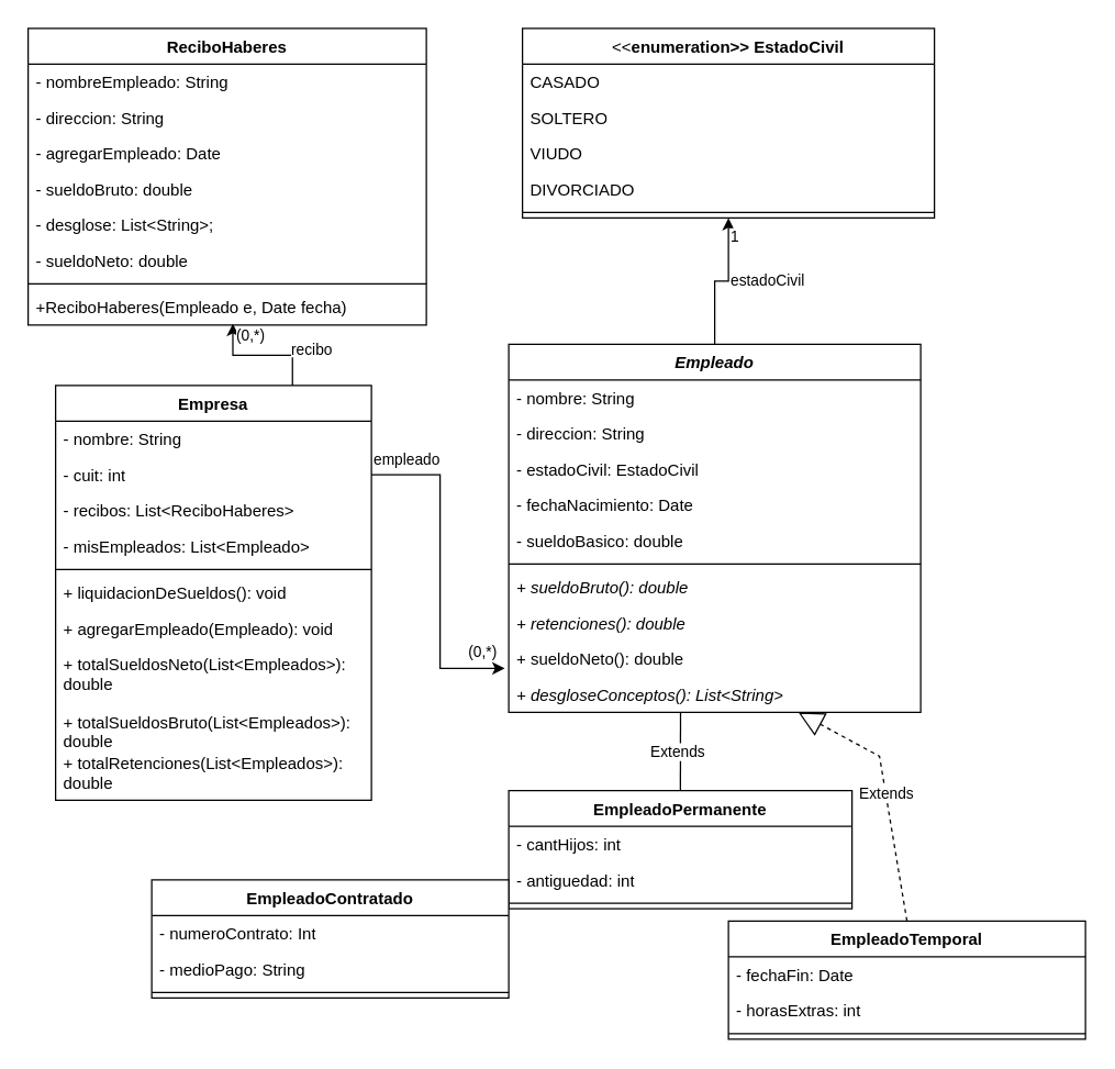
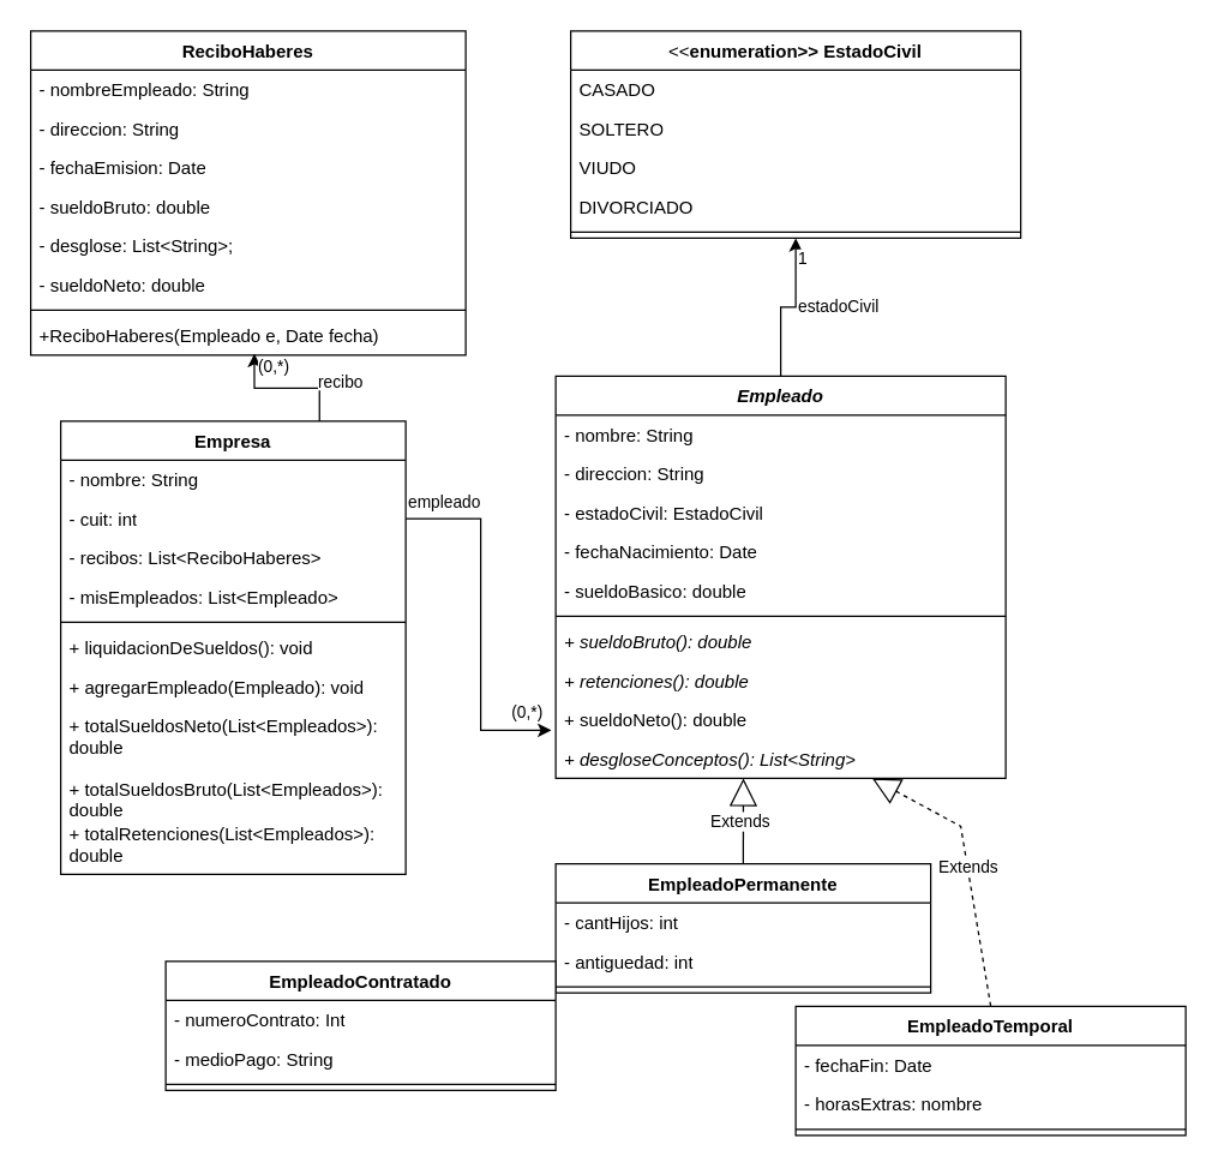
- <mxCell id="38" value="- agregarEmpleado: Date" style="text;strokeColor=none;fillColor=none;align=left;verticalAlign=top;spacingLeft=4;spacingRight=4;overflow=hidden;rotatable=0;points=[[0,0.5],[1,0.5]];portConstraint=eastwest;whiteSpace=wrap;html=1;" parent="35" vertex="1"><mxGeometry y="78" width="290" height="26" as="geometry" /></mxCell>
+ <mxCell id="38" value="- fechaEmision: Date" style="text;strokeColor=none;fillColor=none;align=left;verticalAlign=top;spacingLeft=4;spacingRight=4;overflow=hidden;rotatable=0;points=[[0,0.5],[1,0.5]];portConstraint=eastwest;whiteSpace=wrap;html=1;" parent="35" vertex="1"><mxGeometry y="78" width="290" height="26" as="geometry" /></mxCell>
- <mxCell id="33" value="Extends" style="endArrow=none;endSize=16;endFill=0;html=1;rounded=0;exitX=0.5;exitY=0;exitDx=0;exitDy=0;entryX=0.417;entryY=1;entryDx=0;entryDy=0;entryPerimeter=0;" parent="1" source="25" target="13" edge="1"><mxGeometry x="-0.001" y="2" width="160" relative="1" as="geometry"><mxPoint x="270" y="400" as="sourcePoint" /><mxPoint x="430" y="400" as="targetPoint" /><mxPoint as="offset" /></mxGeometry></mxCell>
+ <mxCell id="33" value="Extends" style="endArrow=block;endSize=16;endFill=0;html=1;rounded=0;exitX=0.5;exitY=0;exitDx=0;exitDy=0;entryX=0.417;entryY=1;entryDx=0;entryDy=0;entryPerimeter=0;" parent="1" source="25" target="13" edge="1"><mxGeometry x="-0.001" y="2" width="160" relative="1" as="geometry"><mxPoint x="270" y="400" as="sourcePoint" /><mxPoint x="430" y="400" as="targetPoint" /><mxPoint as="offset" /></mxGeometry></mxCell>
- <mxCell id="31" value="- horasExtras: int" style="text;strokeColor=none;fillColor=none;align=left;verticalAlign=top;spacingLeft=4;spacingRight=4;overflow=hidden;rotatable=0;points=[[0,0.5],[1,0.5]];portConstraint=eastwest;whiteSpace=wrap;html=1;" parent="29" vertex="1"><mxGeometry y="52" width="260" height="26" as="geometry" /></mxCell>
+ <mxCell id="31" value="- horasExtras: nombre" style="text;strokeColor=none;fillColor=none;align=left;verticalAlign=top;spacingLeft=4;spacingRight=4;overflow=hidden;rotatable=0;points=[[0,0.5],[1,0.5]];portConstraint=eastwest;whiteSpace=wrap;html=1;" parent="29" vertex="1"><mxGeometry y="52" width="260" height="26" as="geometry" /></mxCell>
